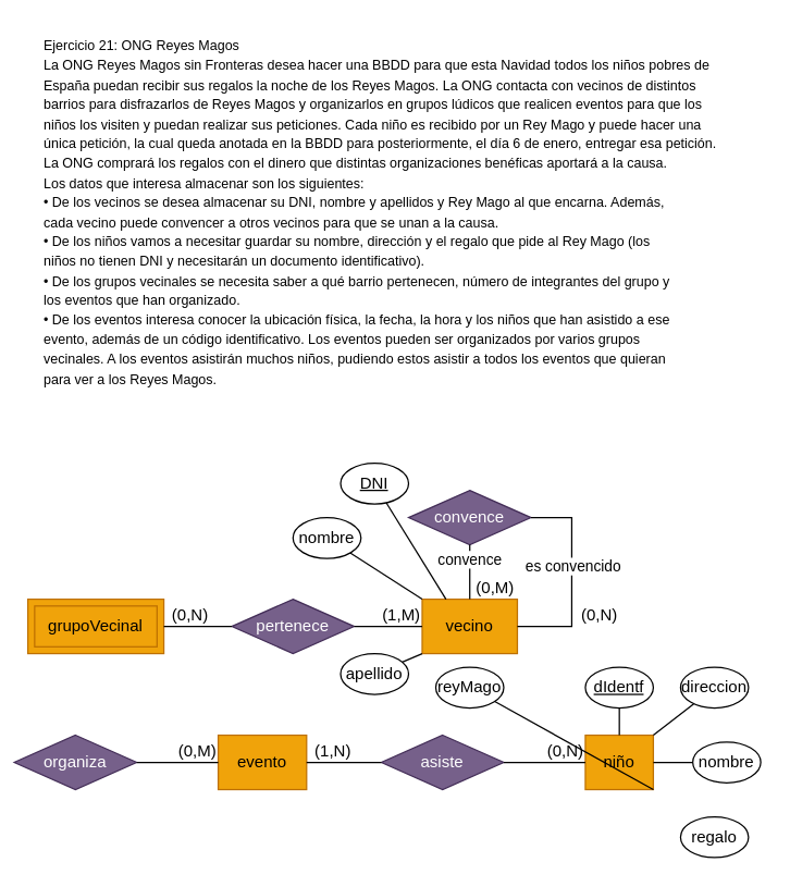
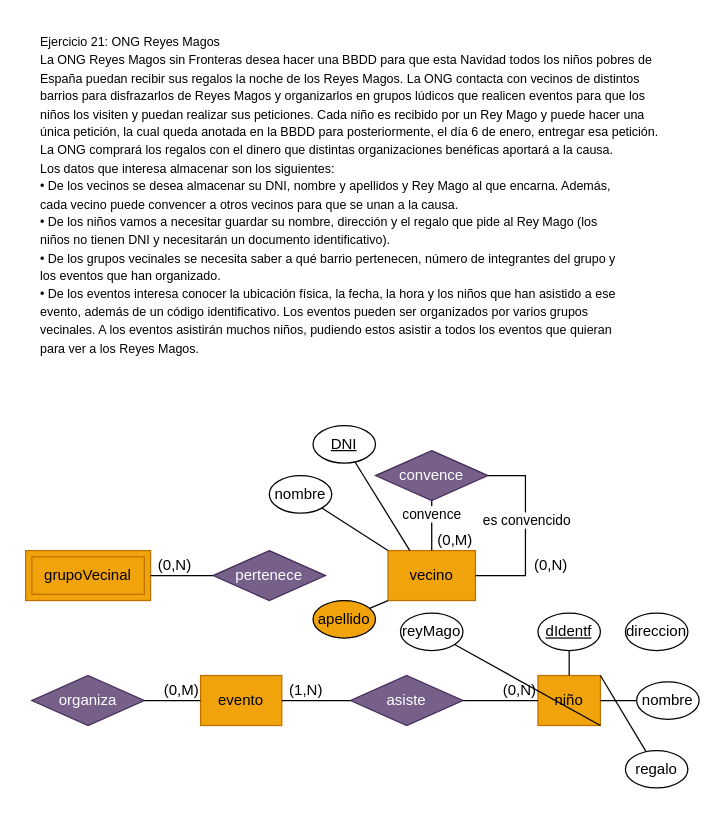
- <mxCell id="10" value="" style="endArrow=none;html=1;rounded=0;exitX=1;exitY=0.5;exitDx=0;exitDy=0;entryX=0;entryY=0.5;entryDx=0;entryDy=0;" edge="1" source="7" parent="1" target="3"><mxGeometry relative="1" as="geometry"><mxPoint x="187" y="430" as="sourcePoint" /><mxPoint x="360" y="460" as="targetPoint" /></mxGeometry></mxCell>
- <mxCell id="11" value="(1,M)" style="resizable=0;html=1;whiteSpace=wrap;align=right;verticalAlign=bottom;" connectable="0" vertex="1" parent="10"><mxGeometry x="1" relative="1" as="geometry"><mxPoint as="offset" /></mxGeometry></mxCell>
- <mxCell id="32" value="apellido" style="ellipse;whiteSpace=wrap;html=1;align=center;" vertex="1" parent="1"><mxGeometry x="250" y="480" width="50" height="30" as="geometry" /></mxCell>
+ <mxCell id="32" value="apellido" style="ellipse;whiteSpace=wrap;html=1;align=center;fillColor=#f0a30a;" vertex="1" parent="1"><mxGeometry x="250" y="480" width="50" height="30" as="geometry" /></mxCell>
- <mxCell id="38" value="" style="endArrow=none;html=1;rounded=0;exitX=1;exitY=0;exitDx=0;exitDy=0;" edge="1" target="39" parent="1" source="4"><mxGeometry relative="1" as="geometry"><mxPoint x="480" y="485" as="sourcePoint" /><mxPoint x="540" y="485" as="targetPoint" /></mxGeometry></mxCell>
+ <mxCell id="38" value="" style="endArrow=none;html=1;rounded=0;exitX=1;exitY=0;exitDx=0;exitDy=0;" edge="1" target="41" parent="1" source="4"><mxGeometry relative="1" as="geometry"><mxPoint x="480" y="485" as="sourcePoint" /><mxPoint x="540" y="485" as="targetPoint" /></mxGeometry></mxCell>
- <mxCell id="12" value="organiza" style="shape=rhombus;perimeter=rhombusPerimeter;whiteSpace=wrap;html=1;align=center;fillColor=#76608a;fontColor=#ffffff;strokeColor=#432D57;" vertex="1" parent="1"><mxGeometry x="10" y="540" width="90" height="40" as="geometry" /></mxCell>
+ <mxCell id="12" value="organiza" style="shape=rhombus;perimeter=rhombusPerimeter;whiteSpace=wrap;html=1;align=center;fillColor=#76608a;fontColor=#ffffff;strokeColor=#432D57;" vertex="1" parent="1"><mxGeometry x="25" y="540" width="90" height="40" as="geometry" /></mxCell>
